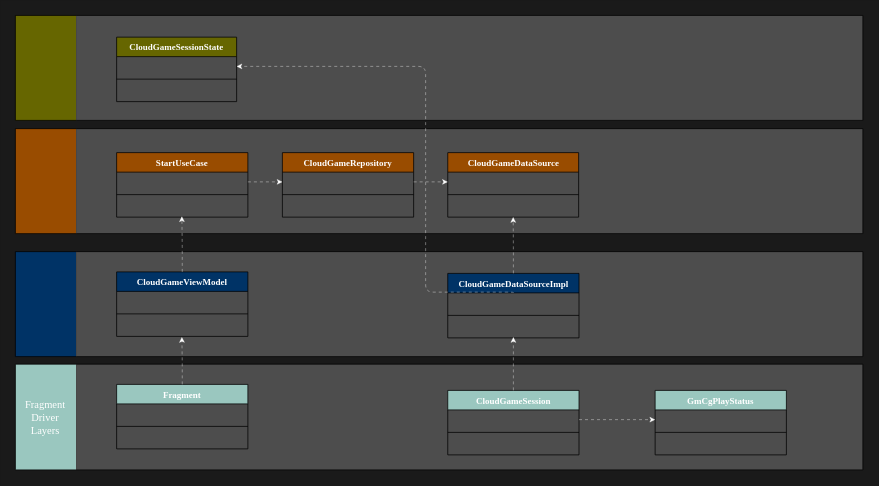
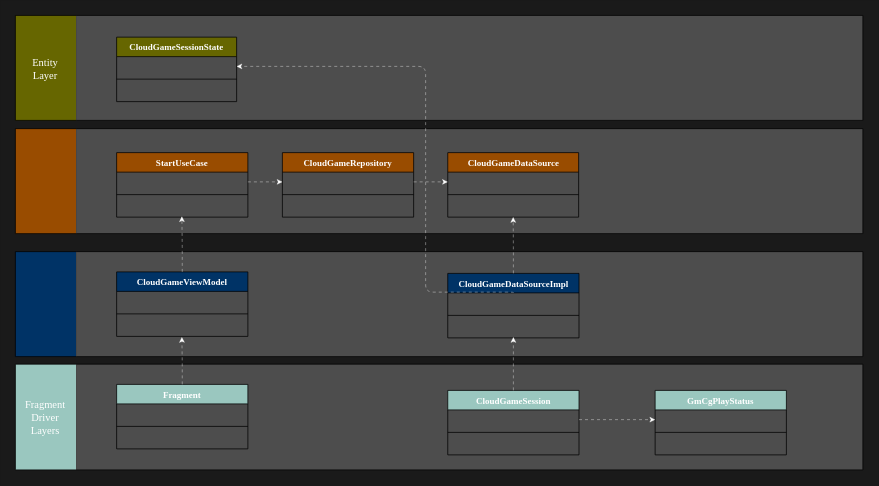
+ <mxCell id="42" value="&lt;font style=&quot;font-size: 14px;&quot; face=&quot;Comic Sans MS&quot;&gt;Entity&lt;br&gt;Layer&lt;br&gt;&lt;/font&gt;" style="text;html=1;strokeColor=none;fillColor=none;align=center;verticalAlign=middle;whiteSpace=wrap;rounded=0;fontColor=#FFFFFF;" vertex="1" parent="41"><mxGeometry x="14" y="50.5" width="52" height="43" as="geometry" /></mxCell>
